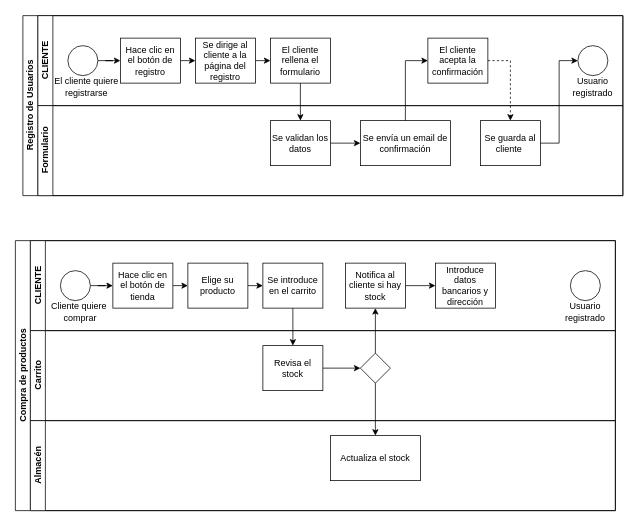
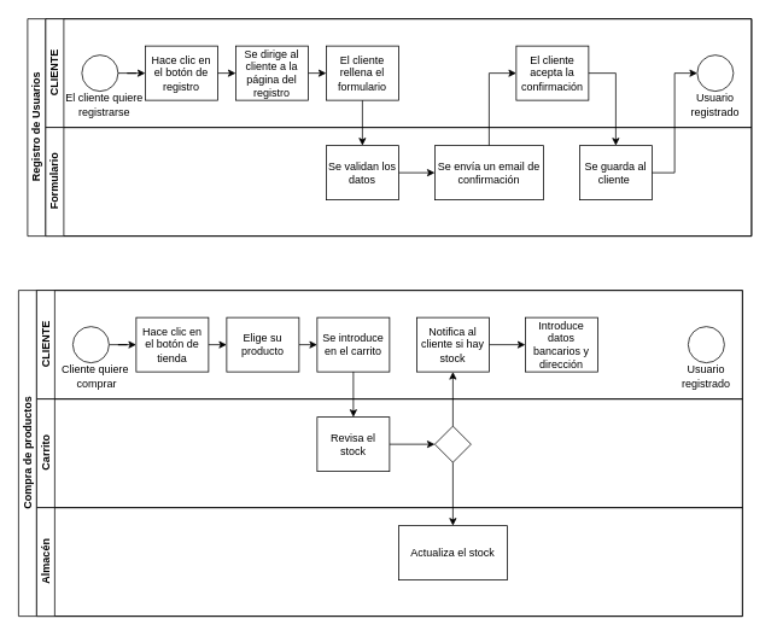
- <mxCell id="22" style="edgeStyle=orthogonalEdgeStyle;rounded=0;orthogonalLoop=1;jettySize=auto;html=1;exitX=1;exitY=0.5;exitDx=0;exitDy=0;entryX=0.5;entryY=0;entryDx=0;entryDy=0;dashed=1;" parent="2" source="8" target="19" edge="1"><mxGeometry relative="1" as="geometry" /></mxCell>
+ <mxCell id="22" style="edgeStyle=orthogonalEdgeStyle;rounded=0;orthogonalLoop=1;jettySize=auto;html=1;exitX=1;exitY=0.5;exitDx=0;exitDy=0;entryX=0.5;entryY=0;entryDx=0;entryDy=0;" parent="2" source="8" target="19" edge="1"><mxGeometry relative="1" as="geometry" /></mxCell>
